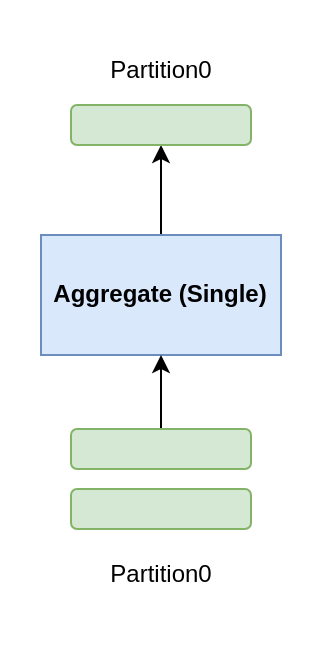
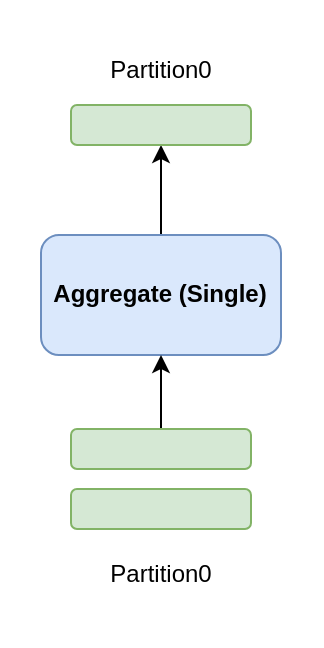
- <mxCell id="3" value="&lt;b&gt;Aggregate (Single)&lt;/b&gt;" style="whiteSpace=wrap;html=1;rounded=0;fillColor=#dae8fc;strokeColor=#6c8ebf;" parent="1" vertex="1"><mxGeometry x="20" y="117" width="120" height="60" as="geometry" /></mxCell>
+ <mxCell id="3" value="&lt;b&gt;Aggregate (Single)&lt;/b&gt;" style="whiteSpace=wrap;html=1;fillColor=#dae8fc;strokeColor=#6c8ebf;rounded=1;" parent="1" vertex="1"><mxGeometry x="20" y="117" width="120" height="60" as="geometry" /></mxCell>
